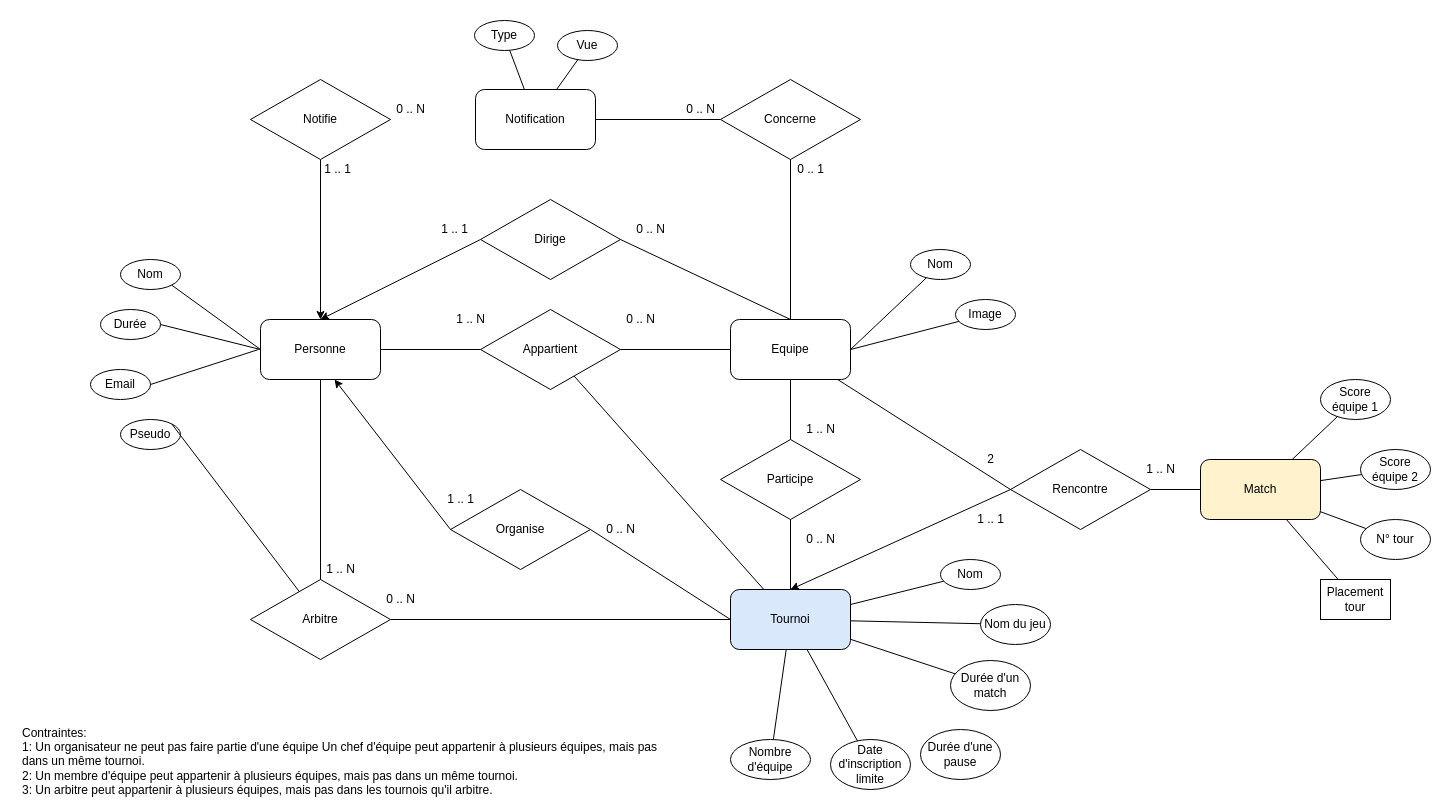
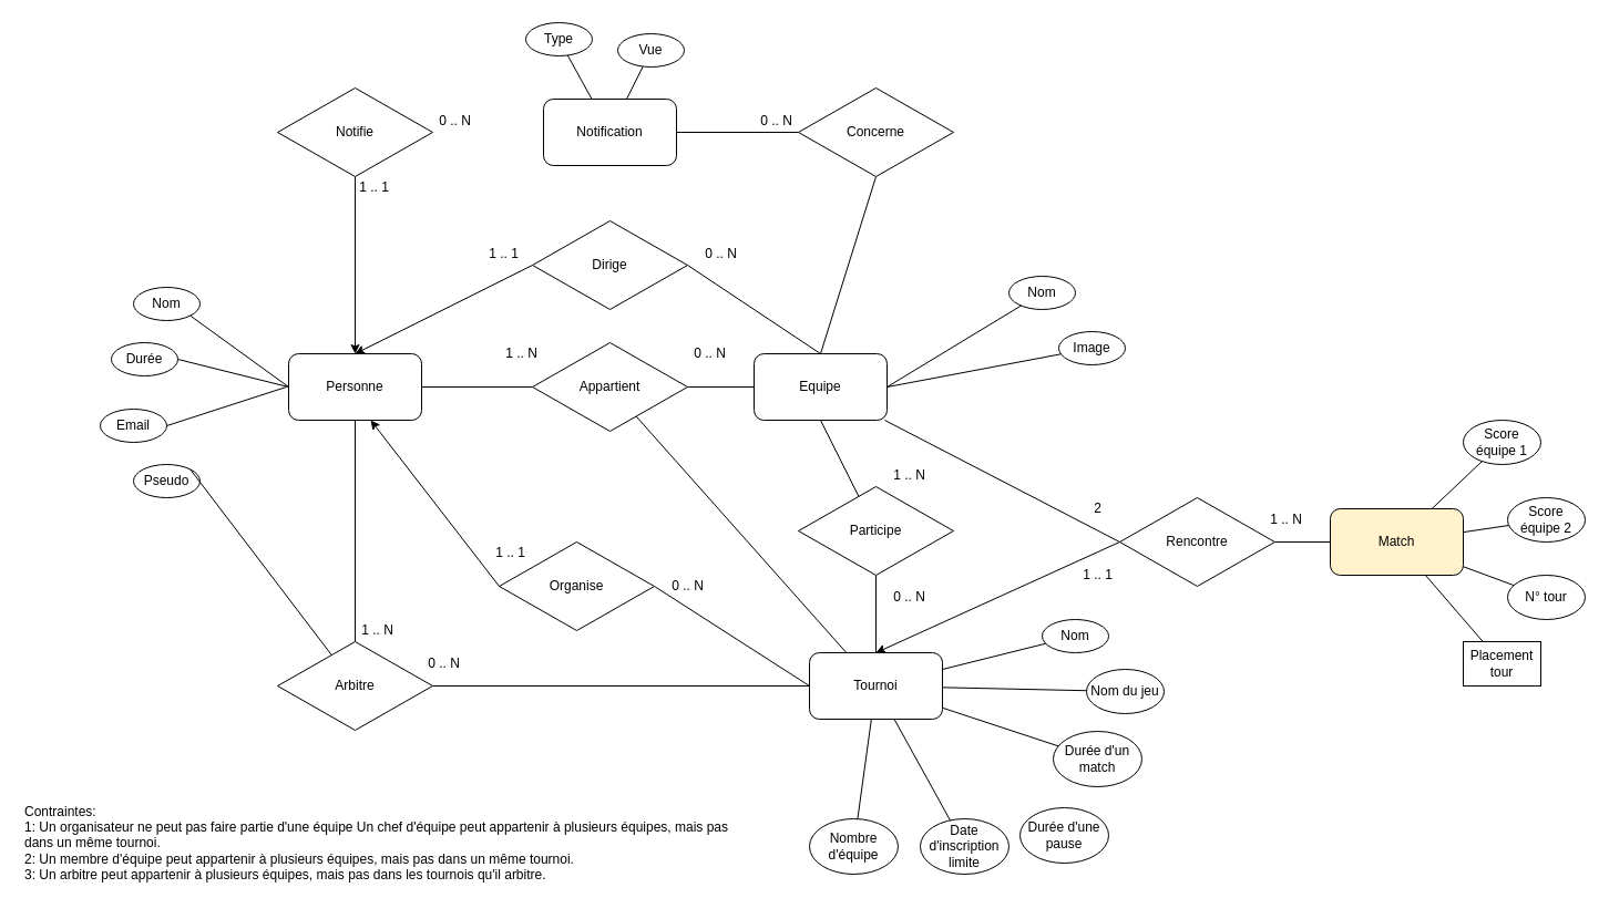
- <mxCell id="71" value="Notification" style="rounded=1;whiteSpace=wrap;html=1;" parent="1" vertex="1"><mxGeometry x="475" y="89" width="120" height="60" as="geometry" /></mxCell>
+ <mxCell id="71" value="Notification" style="rounded=1;whiteSpace=wrap;html=1;" parent="1" vertex="1"><mxGeometry x="490" y="89" width="120" height="60" as="geometry" /></mxCell>
- <mxCell id="83" value="0 .. 1" style="text;html=1;align=center;verticalAlign=middle;resizable=0;points=[];autosize=1;" vertex="1" parent="1"><mxGeometry x="790" y="159" width="40" height="20" as="geometry" /></mxCell>
- <mxCell id="3" value="Equipe" style="rounded=1;whiteSpace=wrap;html=1;" parent="1" vertex="1"><mxGeometry x="730" y="319" width="120" height="60" as="geometry" /></mxCell>
+ <mxCell id="3" value="Equipe" style="rounded=1;whiteSpace=wrap;html=1;" parent="1" vertex="1"><mxGeometry x="680" y="319" width="120" height="60" as="geometry" /></mxCell>
- <mxCell id="25" value="Tournoi" style="rounded=1;whiteSpace=wrap;html=1;fillColor=#dae8fc;" parent="1" vertex="1"><mxGeometry x="730" y="589" width="120" height="60" as="geometry" /></mxCell>
+ <mxCell id="25" value="Tournoi" style="rounded=1;whiteSpace=wrap;html=1;" parent="1" vertex="1"><mxGeometry x="730" y="589" width="120" height="60" as="geometry" /></mxCell>
- <mxCell id="41" value="Nombre d'équipe" style="ellipse;whiteSpace=wrap;html=1;" parent="1" vertex="1"><mxGeometry x="730" y="739" width="80" height="40" as="geometry" /></mxCell>
+ <mxCell id="41" value="Nombre d'équipe" style="ellipse;whiteSpace=wrap;html=1;" parent="1" vertex="1"><mxGeometry x="730" y="739" width="80" height="50" as="geometry" /></mxCell>
